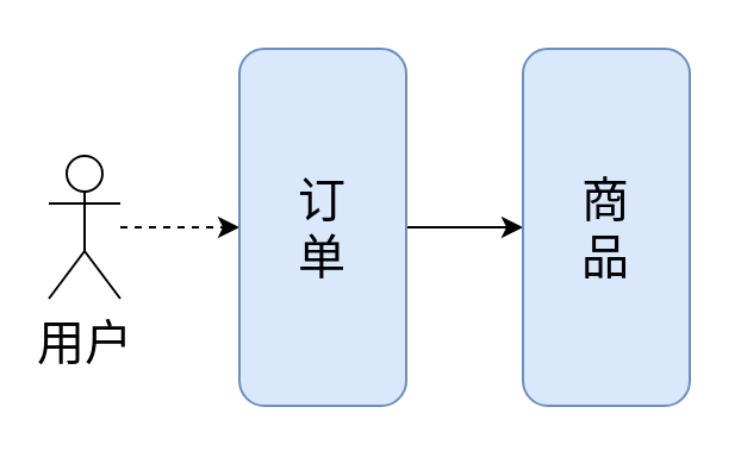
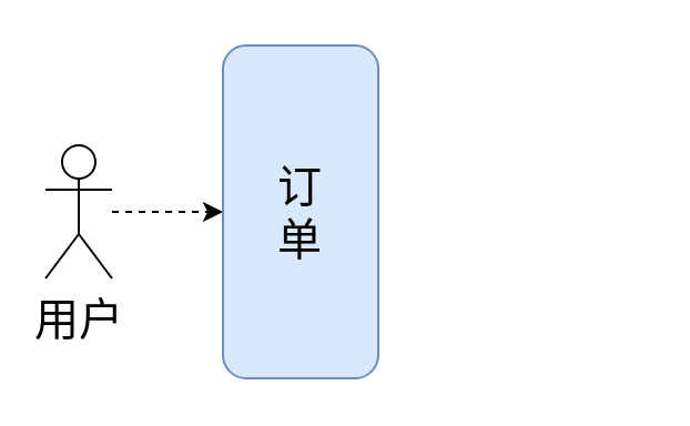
- <mxCell id="4" value="" style="edgeStyle=orthogonalEdgeStyle;rounded=0;orthogonalLoop=1;jettySize=auto;html=1;fontSize=20;" edge="1" parent="1" source="5" target="6"><mxGeometry relative="1" as="geometry" /></mxCell>
- <mxCell id="6" value="商&lt;br&gt;品" style="rounded=1;whiteSpace=wrap;html=1;fontSize=20;fillColor=#dae8fc;strokeColor=#6c8ebf;" vertex="1" parent="1"><mxGeometry x="219" y="20" width="70" height="150" as="geometry" /></mxCell>
